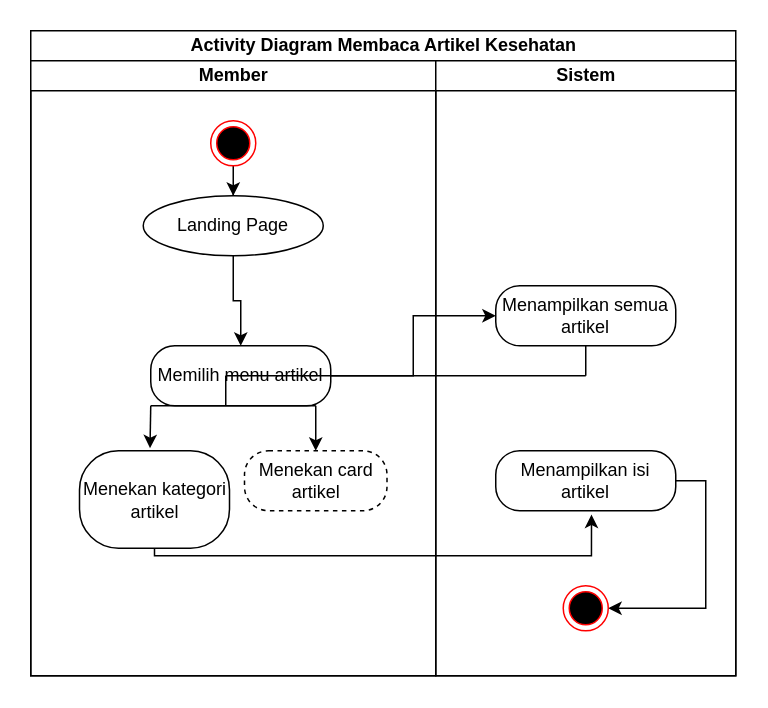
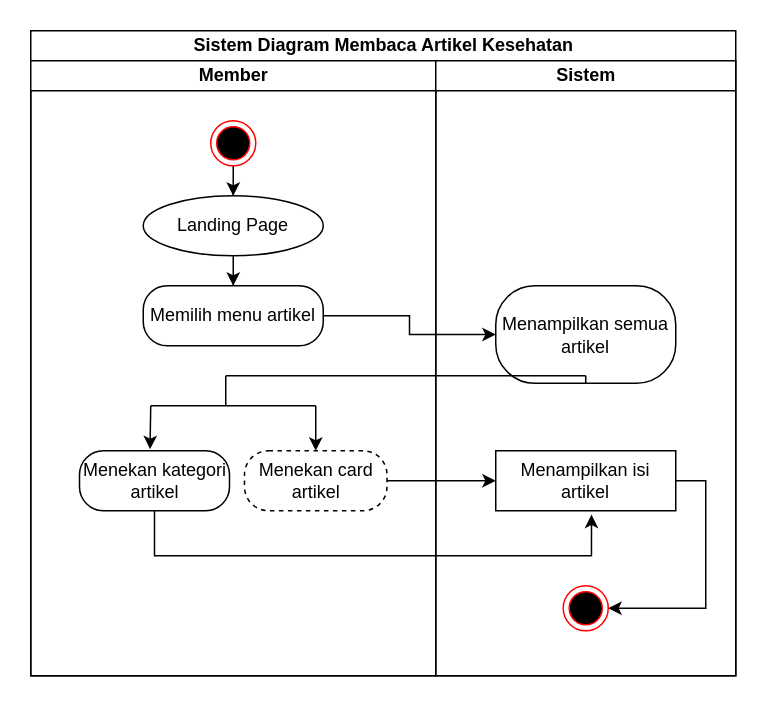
- <mxCell id="2" value="Activity Diagram Membaca Artikel Kesehatan" style="swimlane;childLayout=stackLayout;resizeParent=1;resizeParentMax=0;startSize=20;html=1;" vertex="1" parent="1"><mxGeometry x="20" y="20" width="470" height="430" as="geometry" /></mxCell>
+ <mxCell id="2" value="Sistem Diagram Membaca Artikel Kesehatan" style="swimlane;childLayout=stackLayout;resizeParent=1;resizeParentMax=0;startSize=20;html=1;" vertex="1" parent="1"><mxGeometry x="20" y="20" width="470" height="430" as="geometry" /></mxCell>
- <mxCell id="12" value="Menampilkan semua artikel" style="rounded=1;whiteSpace=wrap;html=1;arcSize=40;fontColor=#000000;fillColor=default;strokeColor=default;" vertex="1" parent="11"><mxGeometry x="40" y="150" width="120" height="40" as="geometry" /></mxCell>
+ <mxCell id="12" value="Menampilkan semua artikel" style="rounded=1;whiteSpace=wrap;html=1;arcSize=40;fontColor=#000000;fillColor=default;strokeColor=default;" vertex="1" parent="11"><mxGeometry x="40" y="150" width="120" height="65" as="geometry" /></mxCell>
- <mxCell id="8" value="Memilih menu artikel" style="rounded=1;whiteSpace=wrap;html=1;arcSize=40;fontColor=#000000;fillColor=default;strokeColor=default;" vertex="1" parent="3"><mxGeometry x="80" y="190" width="120" height="40" as="geometry" /></mxCell>
+ <mxCell id="8" value="Memilih menu artikel" style="rounded=1;whiteSpace=wrap;html=1;arcSize=40;fontColor=#000000;fillColor=default;strokeColor=default;" vertex="1" parent="3"><mxGeometry x="75" y="150" width="120" height="40" as="geometry" /></mxCell>
+ <mxCell id="17" value="" style="edgeStyle=orthogonalEdgeStyle;rounded=0;orthogonalLoop=1;jettySize=auto;html=1;" edge="1" parent="2" source="9" target="14"><mxGeometry relative="1" as="geometry" /></mxCell>
- <mxCell id="14" value="Menampilkan isi artikel" style="rounded=1;whiteSpace=wrap;html=1;arcSize=40;fontColor=#000000;fillColor=default;strokeColor=default;" vertex="1" parent="11"><mxGeometry x="40" y="260" width="120" height="40" as="geometry" /></mxCell>
+ <mxCell id="14" value="Menampilkan isi artikel" style="whiteSpace=wrap;html=1;arcSize=40;fontColor=#000000;fillColor=default;strokeColor=default;rounded=0;" vertex="1" parent="11"><mxGeometry x="40" y="260" width="120" height="40" as="geometry" /></mxCell>
- <mxCell id="10" value="Menekan kategori artikel" style="rounded=1;whiteSpace=wrap;html=1;arcSize=40;fontColor=#000000;fillColor=default;strokeColor=default;" vertex="1" parent="3"><mxGeometry x="32.5" y="260" width="100" height="65" as="geometry" /></mxCell>
+ <mxCell id="10" value="Menekan kategori artikel" style="rounded=1;whiteSpace=wrap;html=1;arcSize=40;fontColor=#000000;fillColor=default;strokeColor=default;" vertex="1" parent="3"><mxGeometry x="32.5" y="260" width="100" height="40" as="geometry" /></mxCell>
